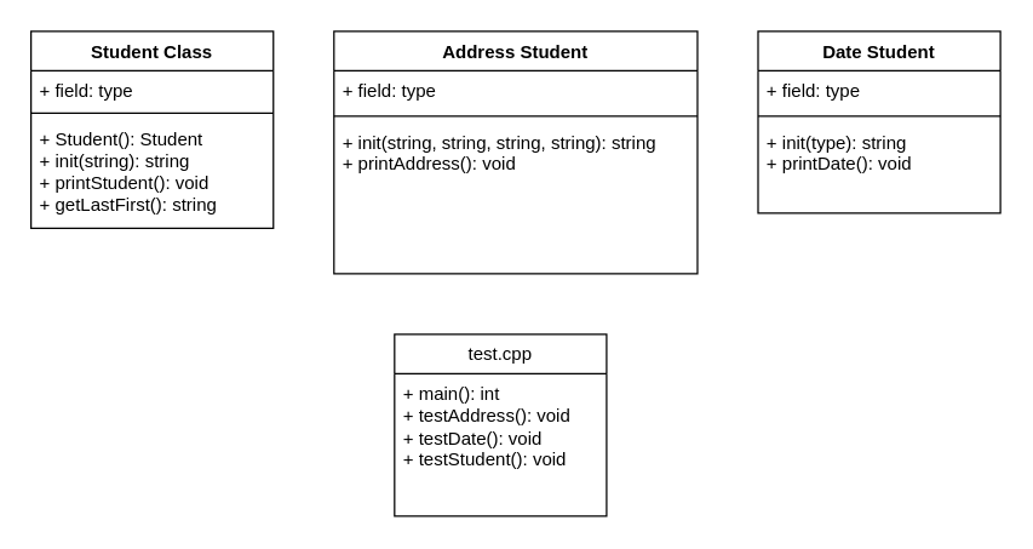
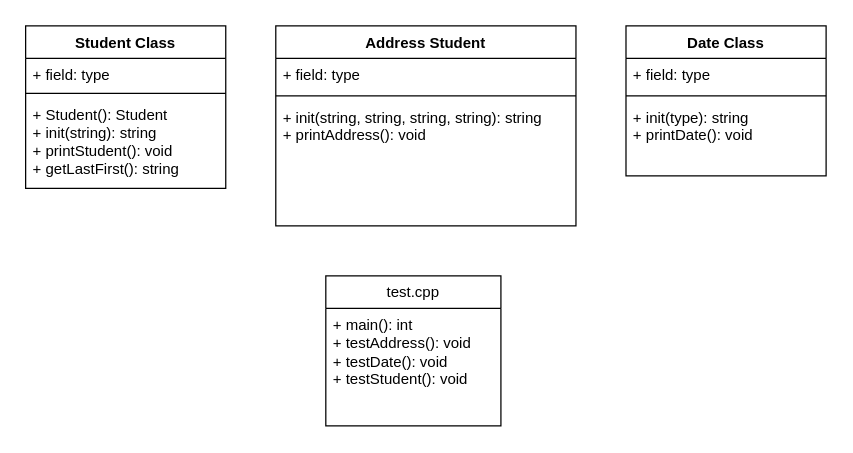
- <mxCell id="10" value="Date Student" style="swimlane;fontStyle=1;align=center;verticalAlign=top;childLayout=stackLayout;horizontal=1;startSize=26;horizontalStack=0;resizeParent=1;resizeParentMax=0;resizeLast=0;collapsible=1;marginBottom=0;whiteSpace=wrap;html=1;" vertex="1" parent="1"><mxGeometry x="500" y="20" width="160" height="120" as="geometry" /></mxCell>
+ <mxCell id="10" value="Date Class" style="swimlane;fontStyle=1;align=center;verticalAlign=top;childLayout=stackLayout;horizontal=1;startSize=26;horizontalStack=0;resizeParent=1;resizeParentMax=0;resizeLast=0;collapsible=1;marginBottom=0;whiteSpace=wrap;html=1;" vertex="1" parent="1"><mxGeometry x="500" y="20" width="160" height="120" as="geometry" /></mxCell>
